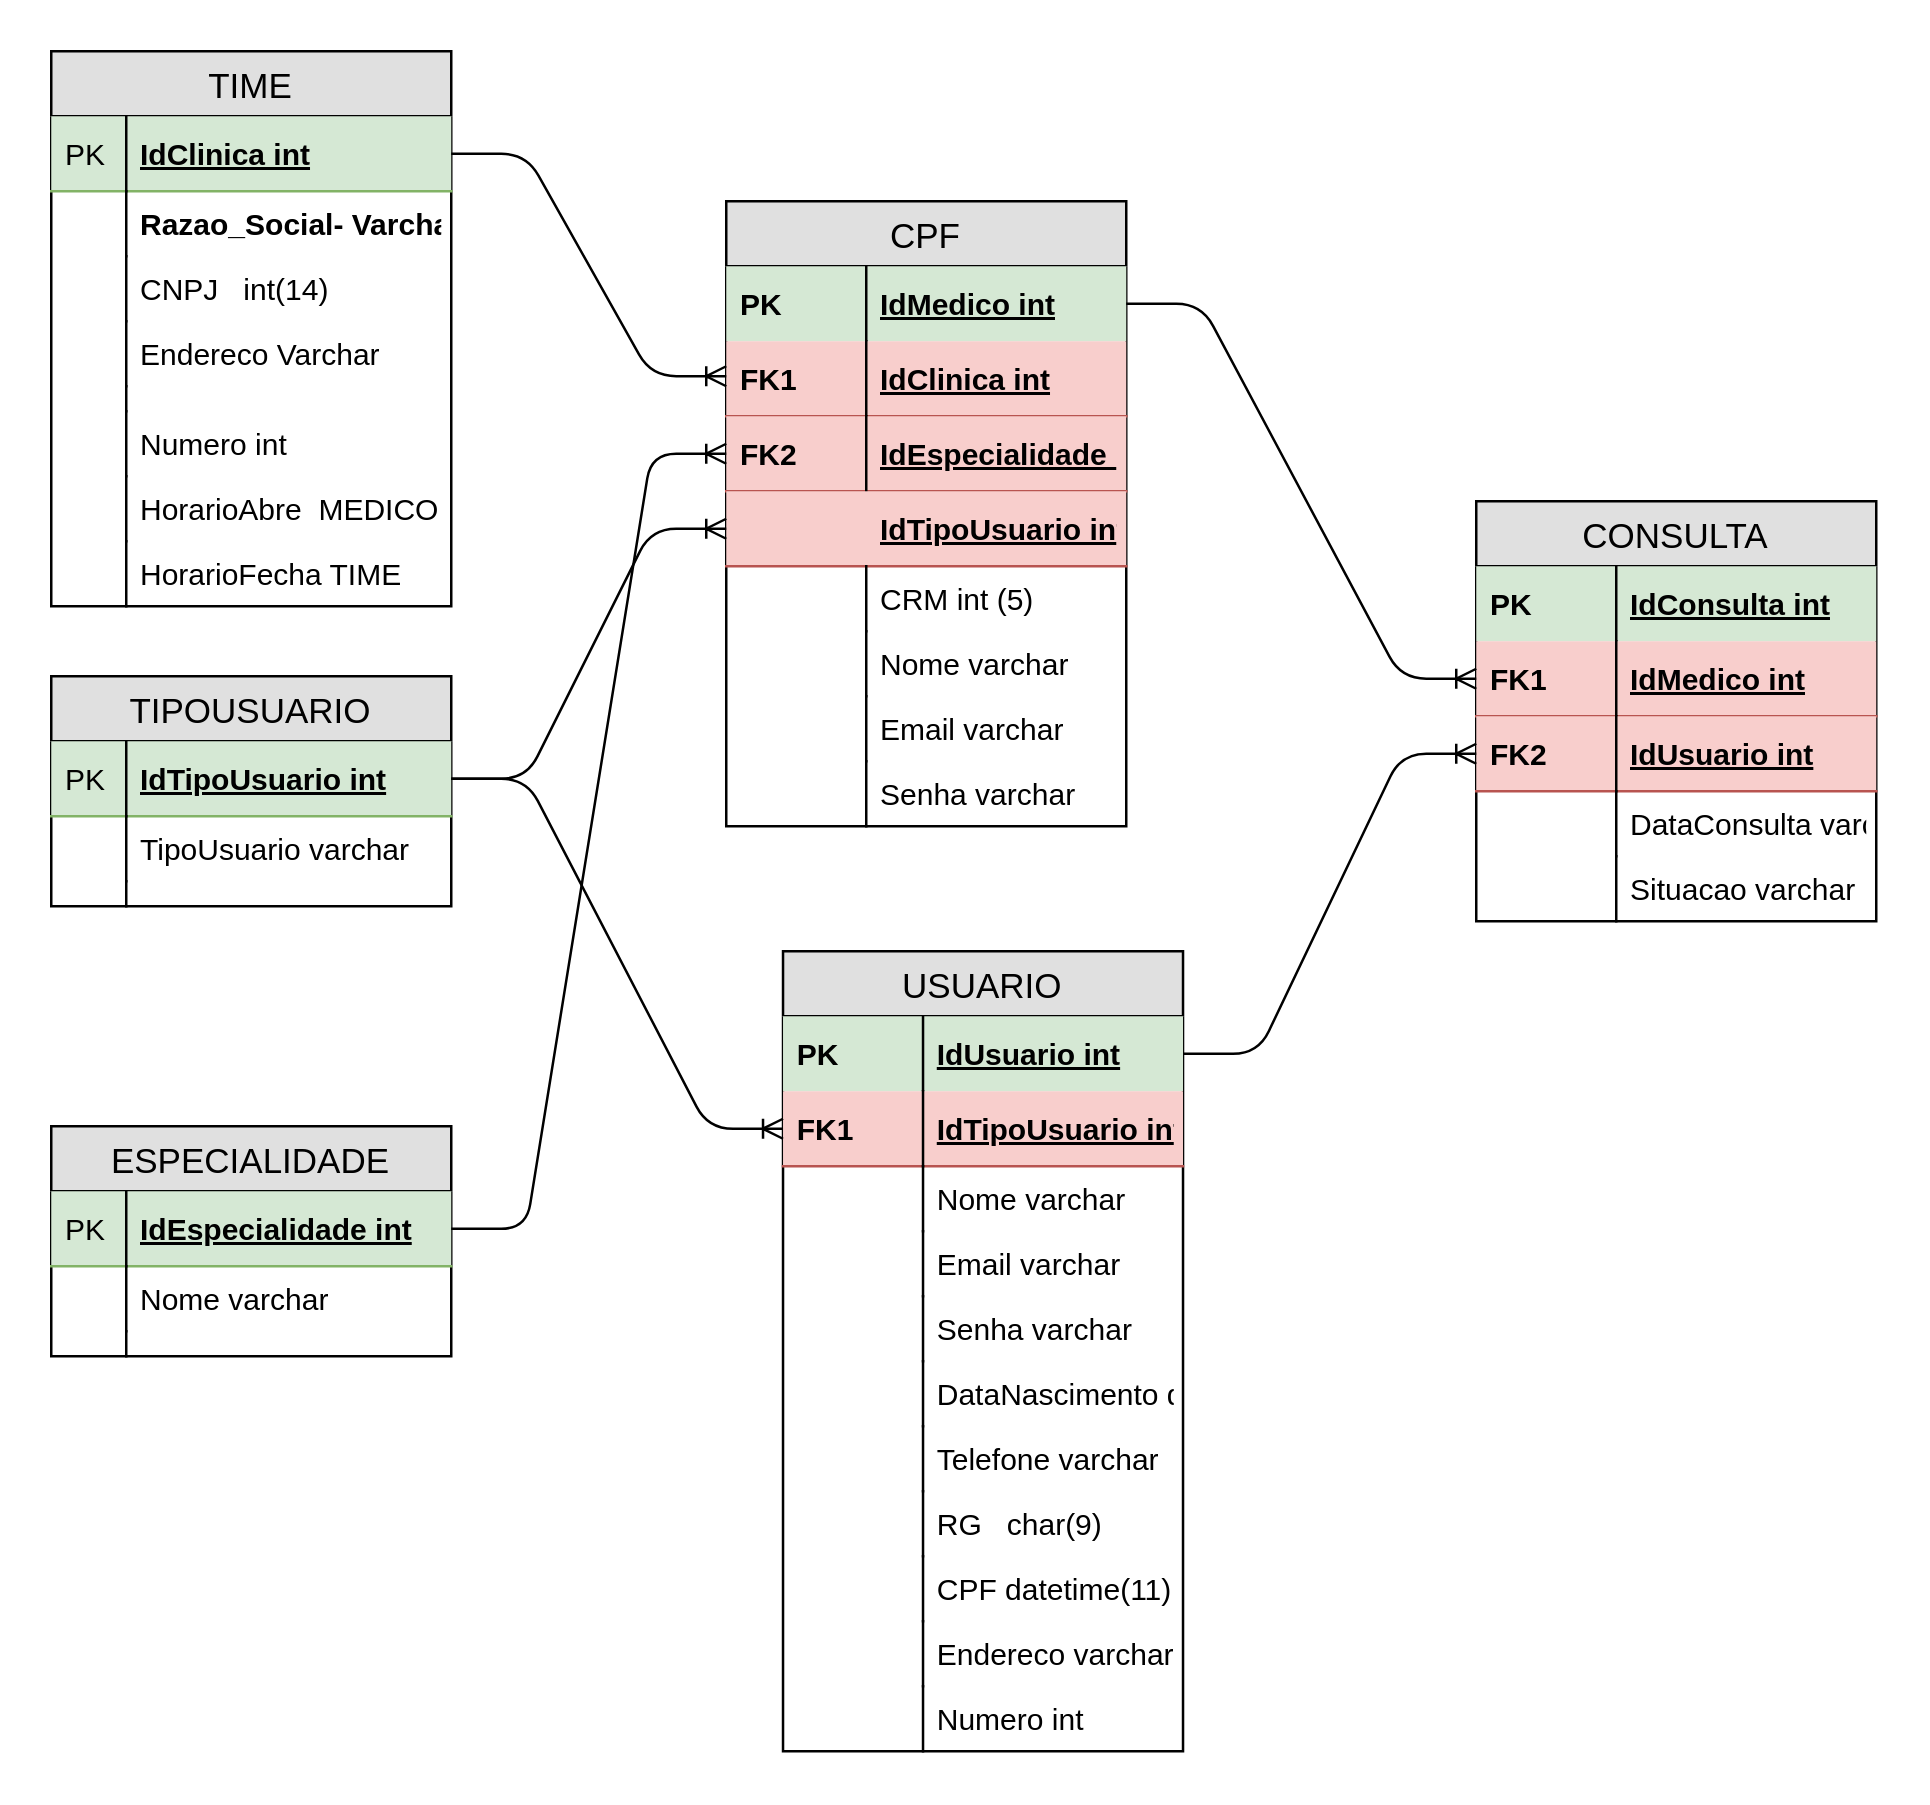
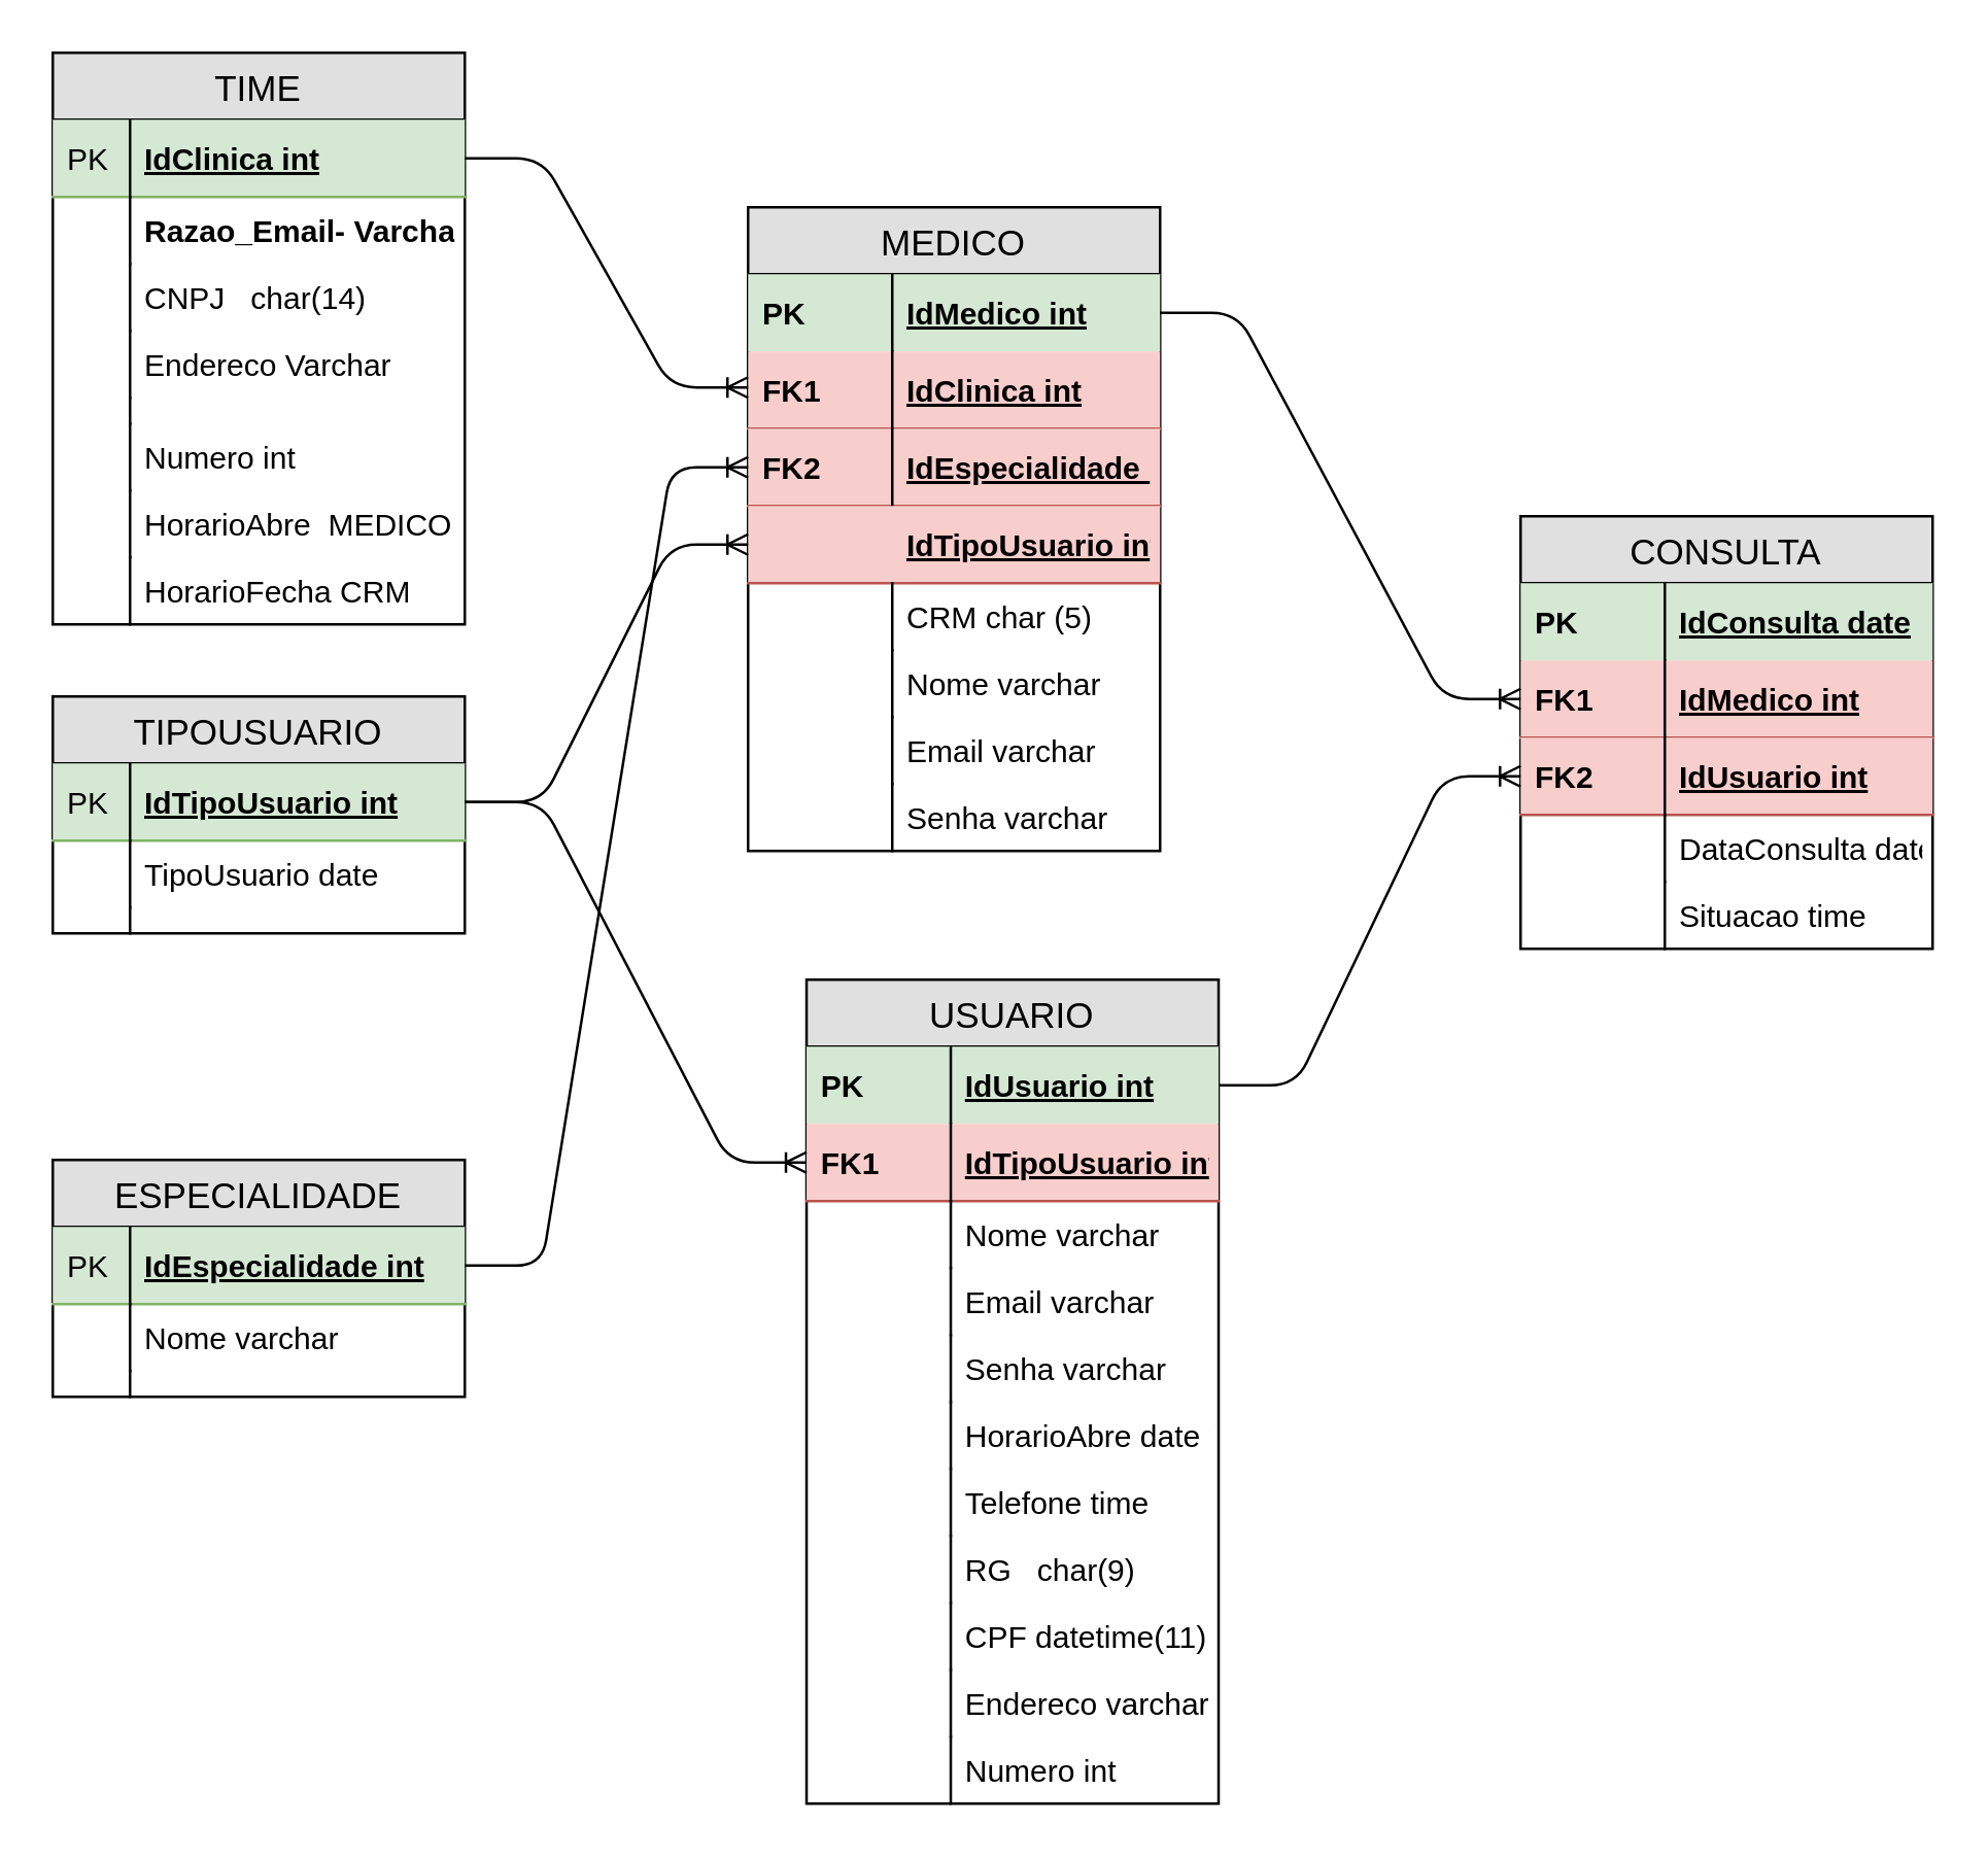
- <mxCell id="5" value="Razao_Social- Varchar" style="shape=partialRectangle;top=0;left=0;right=0;bottom=0;align=left;verticalAlign=top;fillColor=none;spacingLeft=34;spacingRight=4;overflow=hidden;rotatable=0;points=[[0,0.5],[1,0.5]];portConstraint=eastwest;dropTarget=0;fontSize=12;fontStyle=1" parent="2" vertex="1"><mxGeometry y="56" width="160" height="26" as="geometry" /></mxCell>
+ <mxCell id="5" value="Razao_Email- Varchar" style="shape=partialRectangle;top=0;left=0;right=0;bottom=0;align=left;verticalAlign=top;fillColor=none;spacingLeft=34;spacingRight=4;overflow=hidden;rotatable=0;points=[[0,0.5],[1,0.5]];portConstraint=eastwest;dropTarget=0;fontSize=12;fontStyle=1" parent="2" vertex="1"><mxGeometry y="56" width="160" height="26" as="geometry" /></mxCell>
- <mxCell id="44" value="CPF" style="swimlane;fontStyle=0;childLayout=stackLayout;horizontal=1;startSize=26;fillColor=#e0e0e0;horizontalStack=0;resizeParent=1;resizeParentMax=0;resizeLast=0;collapsible=1;marginBottom=0;swimlaneFillColor=#ffffff;align=center;fontSize=14;" parent="1" vertex="1"><mxGeometry x="290" y="80" width="160" height="250" as="geometry" /></mxCell>
+ <mxCell id="44" value="MEDICO" style="swimlane;fontStyle=0;childLayout=stackLayout;horizontal=1;startSize=26;fillColor=#e0e0e0;horizontalStack=0;resizeParent=1;resizeParentMax=0;resizeLast=0;collapsible=1;marginBottom=0;swimlaneFillColor=#ffffff;align=center;fontSize=14;" parent="1" vertex="1"><mxGeometry x="290" y="80" width="160" height="250" as="geometry" /></mxCell>
- <mxCell id="7" value="CNPJ   int(14)" style="shape=partialRectangle;top=0;left=0;right=0;bottom=0;align=left;verticalAlign=top;fillColor=none;spacingLeft=34;spacingRight=4;overflow=hidden;rotatable=0;points=[[0,0.5],[1,0.5]];portConstraint=eastwest;dropTarget=0;fontSize=12;" parent="2" vertex="1"><mxGeometry y="82" width="160" height="26" as="geometry" /></mxCell>
+ <mxCell id="7" value="CNPJ   char(14)" style="shape=partialRectangle;top=0;left=0;right=0;bottom=0;align=left;verticalAlign=top;fillColor=none;spacingLeft=34;spacingRight=4;overflow=hidden;rotatable=0;points=[[0,0.5],[1,0.5]];portConstraint=eastwest;dropTarget=0;fontSize=12;" parent="2" vertex="1"><mxGeometry y="82" width="160" height="26" as="geometry" /></mxCell>
- <mxCell id="17" value="HorarioFecha TIME" style="shape=partialRectangle;top=0;left=0;right=0;bottom=0;align=left;verticalAlign=top;fillColor=none;spacingLeft=34;spacingRight=4;overflow=hidden;rotatable=0;points=[[0,0.5],[1,0.5]];portConstraint=eastwest;dropTarget=0;fontSize=12;" parent="2" vertex="1"><mxGeometry y="196" width="160" height="26" as="geometry" /></mxCell>
+ <mxCell id="17" value="HorarioFecha CRM" style="shape=partialRectangle;top=0;left=0;right=0;bottom=0;align=left;verticalAlign=top;fillColor=none;spacingLeft=34;spacingRight=4;overflow=hidden;rotatable=0;points=[[0,0.5],[1,0.5]];portConstraint=eastwest;dropTarget=0;fontSize=12;" parent="2" vertex="1"><mxGeometry y="196" width="160" height="26" as="geometry" /></mxCell>
- <mxCell id="52" value="CRM int (5)" style="shape=partialRectangle;top=0;left=0;right=0;bottom=0;align=left;verticalAlign=top;fillColor=none;spacingLeft=60;spacingRight=4;overflow=hidden;rotatable=0;points=[[0,0.5],[1,0.5]];portConstraint=eastwest;dropTarget=0;fontSize=12;" parent="44" vertex="1"><mxGeometry y="146" width="160" height="26" as="geometry" /></mxCell>
+ <mxCell id="52" value="CRM char (5)" style="shape=partialRectangle;top=0;left=0;right=0;bottom=0;align=left;verticalAlign=top;fillColor=none;spacingLeft=60;spacingRight=4;overflow=hidden;rotatable=0;points=[[0,0.5],[1,0.5]];portConstraint=eastwest;dropTarget=0;fontSize=12;" parent="44" vertex="1"><mxGeometry y="146" width="160" height="26" as="geometry" /></mxCell>
- <mxCell id="20" value="IdConsulta int" style="shape=partialRectangle;top=0;left=0;right=0;bottom=0;align=left;verticalAlign=middle;fillColor=#d5e8d4;spacingLeft=60;spacingRight=4;overflow=hidden;rotatable=0;points=[[0,0.5],[1,0.5]];portConstraint=eastwest;dropTarget=0;fontStyle=5;fontSize=12;strokeColor=#82b366;" parent="19" vertex="1"><mxGeometry y="26" width="160" height="30" as="geometry" /></mxCell>
+ <mxCell id="20" value="IdConsulta date" style="shape=partialRectangle;top=0;left=0;right=0;bottom=0;align=left;verticalAlign=middle;fillColor=#d5e8d4;spacingLeft=60;spacingRight=4;overflow=hidden;rotatable=0;points=[[0,0.5],[1,0.5]];portConstraint=eastwest;dropTarget=0;fontStyle=5;fontSize=12;strokeColor=#82b366;" parent="19" vertex="1"><mxGeometry y="26" width="160" height="30" as="geometry" /></mxCell>
- <mxCell id="26" value="DataConsulta varchar2" style="shape=partialRectangle;top=0;left=0;right=0;bottom=0;align=left;verticalAlign=top;fillColor=none;spacingLeft=60;spacingRight=4;overflow=hidden;rotatable=0;points=[[0,0.5],[1,0.5]];portConstraint=eastwest;dropTarget=0;fontSize=12;" parent="19" vertex="1"><mxGeometry y="116" width="160" height="26" as="geometry" /></mxCell>
+ <mxCell id="26" value="DataConsulta datetime2" style="shape=partialRectangle;top=0;left=0;right=0;bottom=0;align=left;verticalAlign=top;fillColor=none;spacingLeft=60;spacingRight=4;overflow=hidden;rotatable=0;points=[[0,0.5],[1,0.5]];portConstraint=eastwest;dropTarget=0;fontSize=12;" parent="19" vertex="1"><mxGeometry y="116" width="160" height="26" as="geometry" /></mxCell>
- <mxCell id="40" value="TipoUsuario varchar" style="shape=partialRectangle;top=0;left=0;right=0;bottom=0;align=left;verticalAlign=top;fillColor=none;spacingLeft=34;spacingRight=4;overflow=hidden;rotatable=0;points=[[0,0.5],[1,0.5]];portConstraint=eastwest;dropTarget=0;fontSize=12;" parent="37" vertex="1"><mxGeometry y="56" width="160" height="26" as="geometry" /></mxCell>
+ <mxCell id="40" value="TipoUsuario date" style="shape=partialRectangle;top=0;left=0;right=0;bottom=0;align=left;verticalAlign=top;fillColor=none;spacingLeft=34;spacingRight=4;overflow=hidden;rotatable=0;points=[[0,0.5],[1,0.5]];portConstraint=eastwest;dropTarget=0;fontSize=12;" parent="37" vertex="1"><mxGeometry y="56" width="160" height="26" as="geometry" /></mxCell>
- <mxCell id="28" value="Situacao varchar" style="shape=partialRectangle;top=0;left=0;right=0;bottom=0;align=left;verticalAlign=top;fillColor=none;spacingLeft=60;spacingRight=4;overflow=hidden;rotatable=0;points=[[0,0.5],[1,0.5]];portConstraint=eastwest;dropTarget=0;fontSize=12;" parent="19" vertex="1"><mxGeometry y="142" width="160" height="26" as="geometry" /></mxCell>
+ <mxCell id="28" value="Situacao time" style="shape=partialRectangle;top=0;left=0;right=0;bottom=0;align=left;verticalAlign=top;fillColor=none;spacingLeft=60;spacingRight=4;overflow=hidden;rotatable=0;points=[[0,0.5],[1,0.5]];portConstraint=eastwest;dropTarget=0;fontSize=12;" parent="19" vertex="1"><mxGeometry y="142" width="160" height="26" as="geometry" /></mxCell>
- <mxCell id="71" value="DataNascimento date time2" style="shape=partialRectangle;top=0;left=0;right=0;bottom=0;align=left;verticalAlign=top;fillColor=none;spacingLeft=60;spacingRight=4;overflow=hidden;rotatable=0;points=[[0,0.5],[1,0.5]];portConstraint=eastwest;dropTarget=0;fontSize=12;" parent="60" vertex="1"><mxGeometry y="164" width="160" height="26" as="geometry" /></mxCell>
+ <mxCell id="71" value="HorarioAbre date time2" style="shape=partialRectangle;top=0;left=0;right=0;bottom=0;align=left;verticalAlign=top;fillColor=none;spacingLeft=60;spacingRight=4;overflow=hidden;rotatable=0;points=[[0,0.5],[1,0.5]];portConstraint=eastwest;dropTarget=0;fontSize=12;" parent="60" vertex="1"><mxGeometry y="164" width="160" height="26" as="geometry" /></mxCell>
- <mxCell id="73" value="Telefone varchar" style="shape=partialRectangle;top=0;left=0;right=0;bottom=0;align=left;verticalAlign=top;fillColor=none;spacingLeft=60;spacingRight=4;overflow=hidden;rotatable=0;points=[[0,0.5],[1,0.5]];portConstraint=eastwest;dropTarget=0;fontSize=12;" parent="60" vertex="1"><mxGeometry y="190" width="160" height="26" as="geometry" /></mxCell>
+ <mxCell id="73" value="Telefone time" style="shape=partialRectangle;top=0;left=0;right=0;bottom=0;align=left;verticalAlign=top;fillColor=none;spacingLeft=60;spacingRight=4;overflow=hidden;rotatable=0;points=[[0,0.5],[1,0.5]];portConstraint=eastwest;dropTarget=0;fontSize=12;" parent="60" vertex="1"><mxGeometry y="190" width="160" height="26" as="geometry" /></mxCell>
